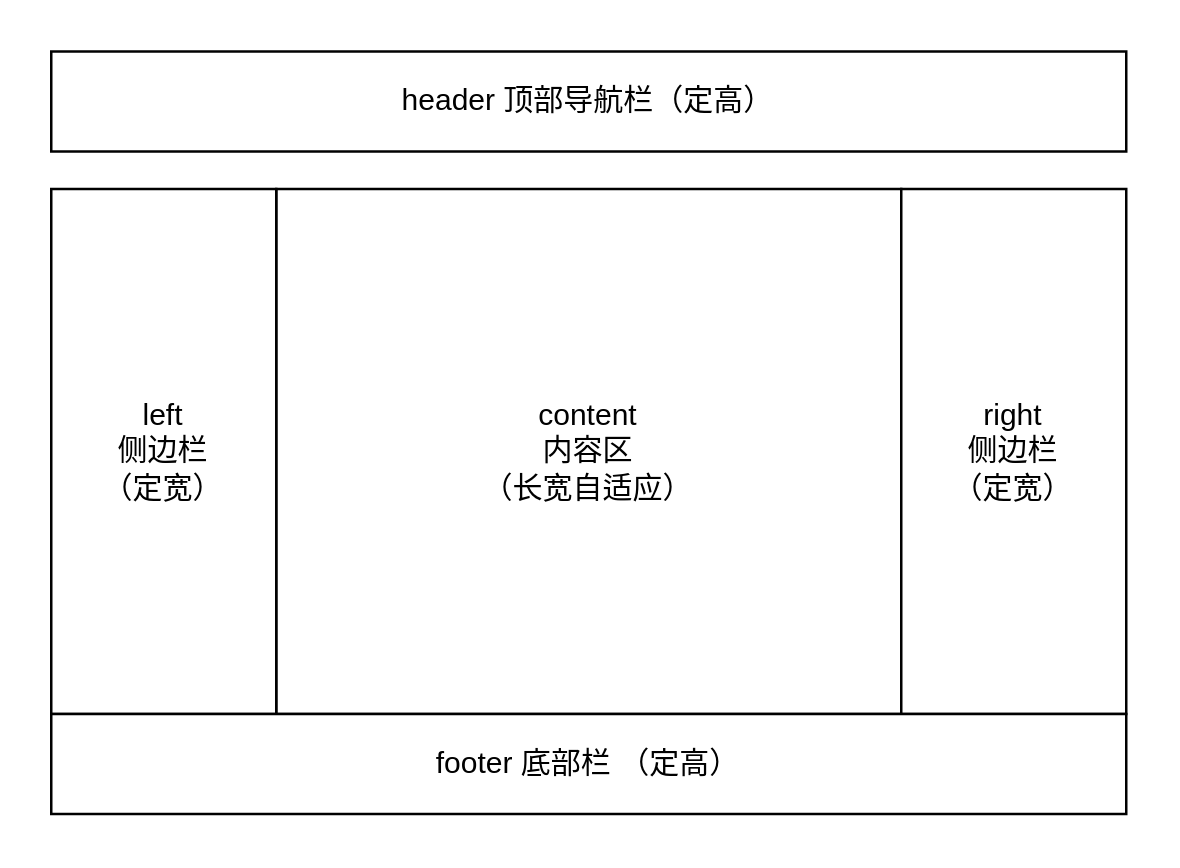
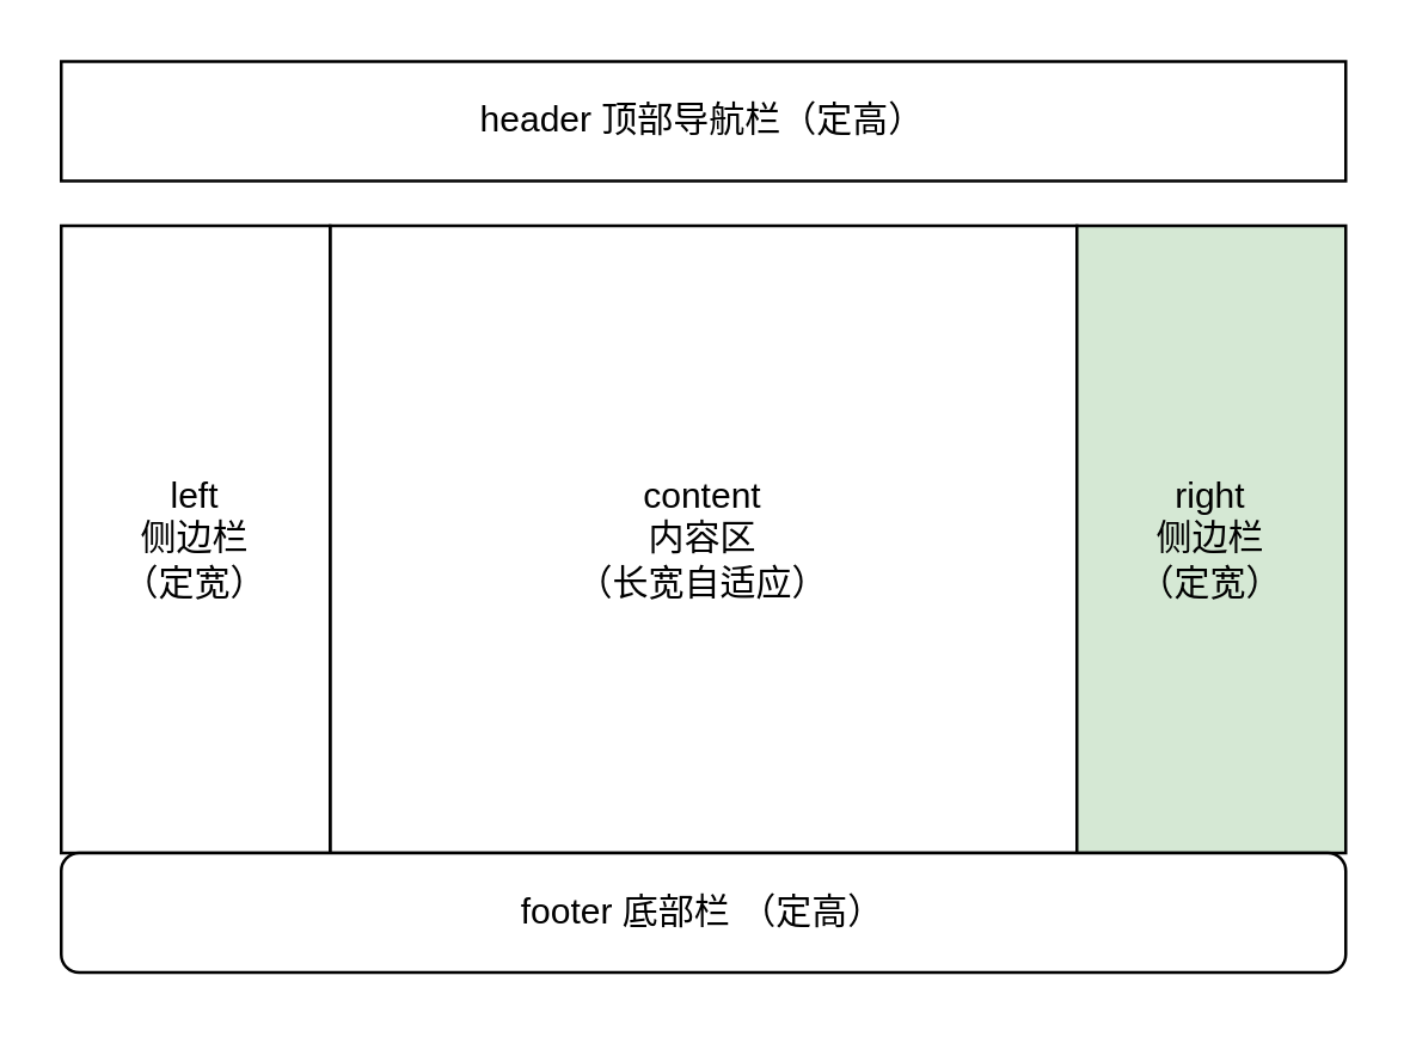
- <mxCell id="5" value="&lt;div&gt;right&lt;/div&gt;&lt;div&gt;侧边栏&lt;/div&gt;&lt;div&gt;（定宽）&lt;/div&gt;" style="rounded=0;whiteSpace=wrap;html=1;" vertex="1" parent="1"><mxGeometry x="360" y="75" width="90" height="210" as="geometry" /></mxCell>
+ <mxCell id="5" value="&lt;div&gt;right&lt;/div&gt;&lt;div&gt;侧边栏&lt;/div&gt;&lt;div&gt;（定宽）&lt;/div&gt;" style="rounded=0;whiteSpace=wrap;html=1;fillColor=#d5e8d4;" vertex="1" parent="1"><mxGeometry x="360" y="75" width="90" height="210" as="geometry" /></mxCell>
- <mxCell id="6" value="footer 底部栏 （定高）" style="rounded=0;whiteSpace=wrap;html=1;" vertex="1" parent="1"><mxGeometry x="20" y="285" width="430" height="40" as="geometry" /></mxCell>
+ <mxCell id="6" value="footer 底部栏 （定高）" style="whiteSpace=wrap;html=1;rounded=1;" vertex="1" parent="1"><mxGeometry x="20" y="285" width="430" height="40" as="geometry" /></mxCell>
